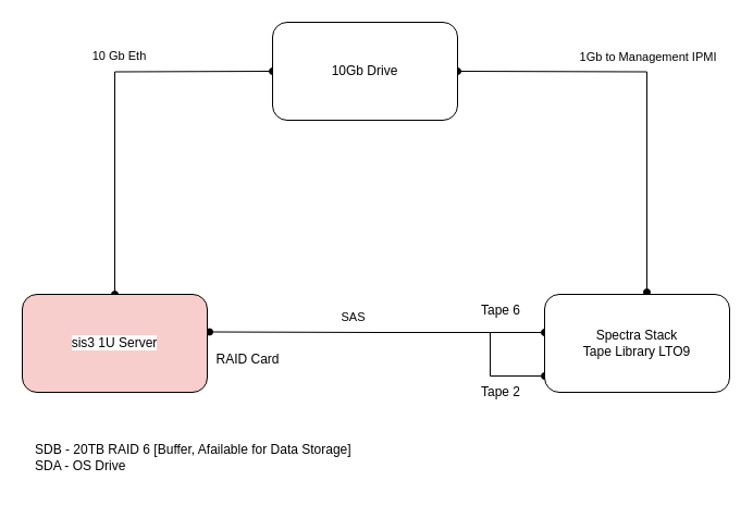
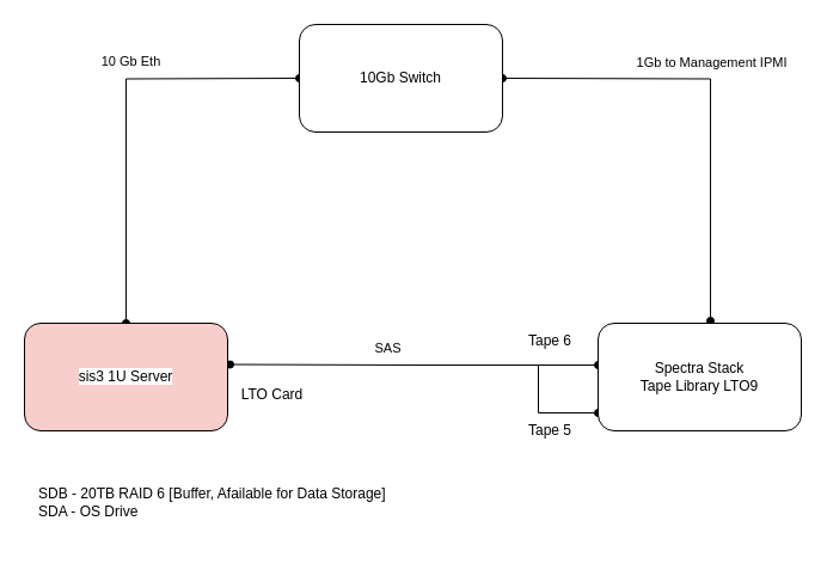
- <mxCell id="13" value="10Gb Drive" style="rounded=1;whiteSpace=wrap;html=1;" vertex="1" parent="1"><mxGeometry x="250" y="20" width="170" height="90" as="geometry" /></mxCell>
+ <mxCell id="13" value="10Gb Switch" style="rounded=1;whiteSpace=wrap;html=1;" vertex="1" parent="1"><mxGeometry x="250" y="20" width="170" height="90" as="geometry" /></mxCell>
- <mxCell id="12" value="RAID Card" style="text;html=1;align=center;verticalAlign=middle;whiteSpace=wrap;rounded=0;" vertex="1" parent="1"><mxGeometry x="195" y="315" width="65" height="30" as="geometry" /></mxCell>
+ <mxCell id="12" value="LTO Card" style="text;html=1;align=center;verticalAlign=middle;whiteSpace=wrap;rounded=0;" vertex="1" parent="1"><mxGeometry x="195" y="315" width="65" height="30" as="geometry" /></mxCell>
- <mxCell id="10" value="Tape 2" style="text;html=1;align=center;verticalAlign=middle;whiteSpace=wrap;rounded=0;" vertex="1" parent="1"><mxGeometry x="430" y="345" width="60" height="30" as="geometry" /></mxCell>
+ <mxCell id="10" value="Tape 5" style="text;html=1;align=center;verticalAlign=middle;whiteSpace=wrap;rounded=0;" vertex="1" parent="1"><mxGeometry x="430" y="345" width="60" height="30" as="geometry" /></mxCell>
